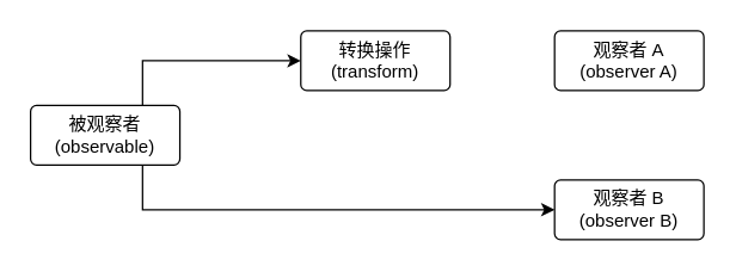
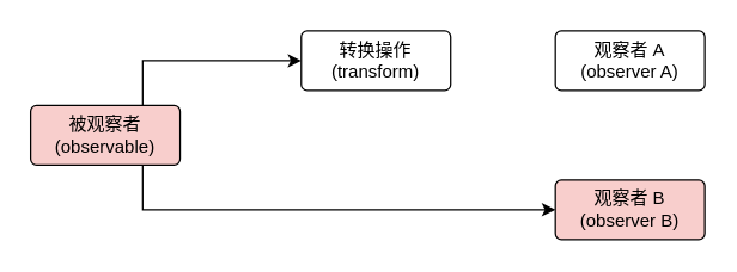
- <mxCell id="4" value="被观察者&lt;br&gt;(observable)" style="rounded=1;arcSize=10;whiteSpace=wrap;html=1;align=center;" vertex="1" parent="1"><mxGeometry x="20" y="70" width="100" height="40" as="geometry" /></mxCell>
+ <mxCell id="4" value="被观察者&lt;br&gt;(observable)" style="rounded=1;arcSize=10;whiteSpace=wrap;html=1;align=center;fillColor=#f8cecc;" vertex="1" parent="1"><mxGeometry x="20" y="70" width="100" height="40" as="geometry" /></mxCell>
- <mxCell id="6" value="&lt;div&gt;观察者 B&lt;br&gt;(observer B)&lt;/div&gt;" style="rounded=1;arcSize=10;whiteSpace=wrap;html=1;align=center;" vertex="1" parent="1"><mxGeometry x="371" y="120" width="100" height="40" as="geometry" /></mxCell>
+ <mxCell id="6" value="&lt;div&gt;观察者 B&lt;br&gt;(observer B)&lt;/div&gt;" style="rounded=1;arcSize=10;whiteSpace=wrap;html=1;align=center;fillColor=#f8cecc;" vertex="1" parent="1"><mxGeometry x="371" y="120" width="100" height="40" as="geometry" /></mxCell>
